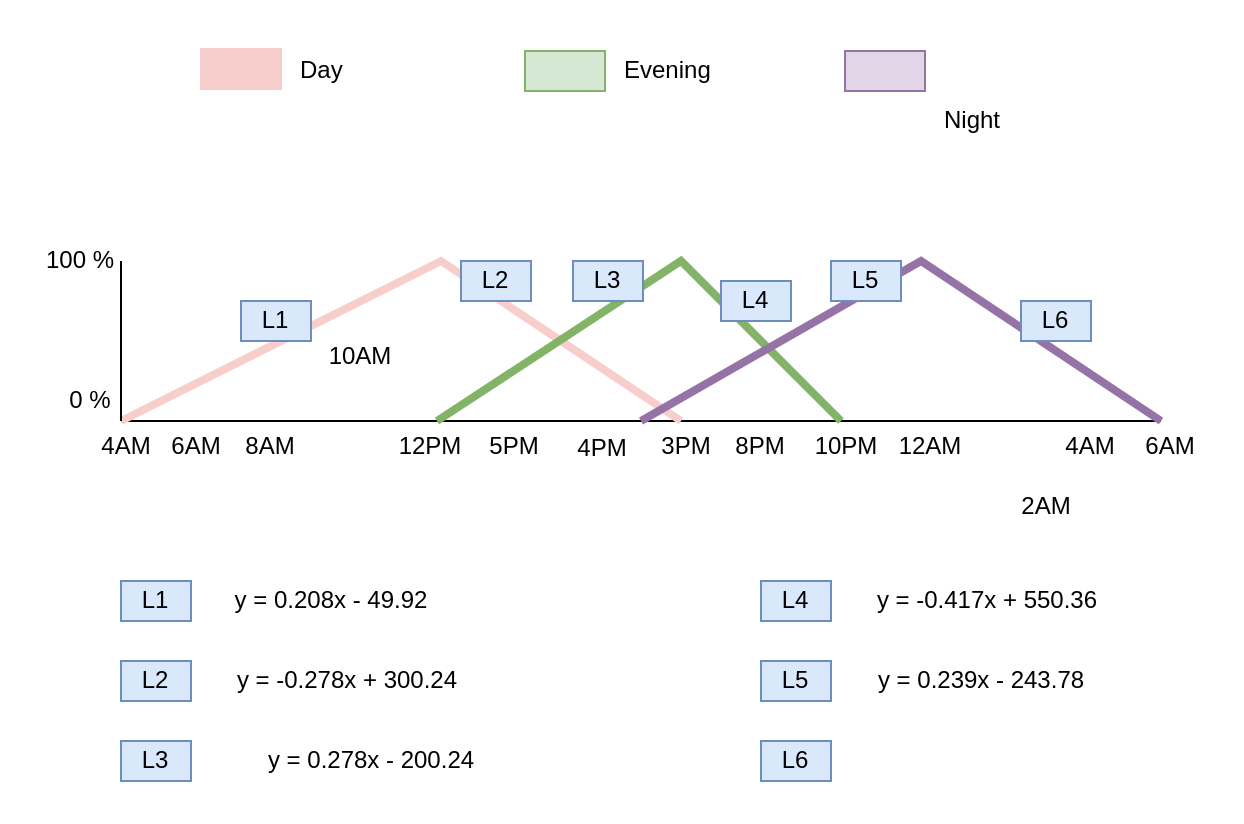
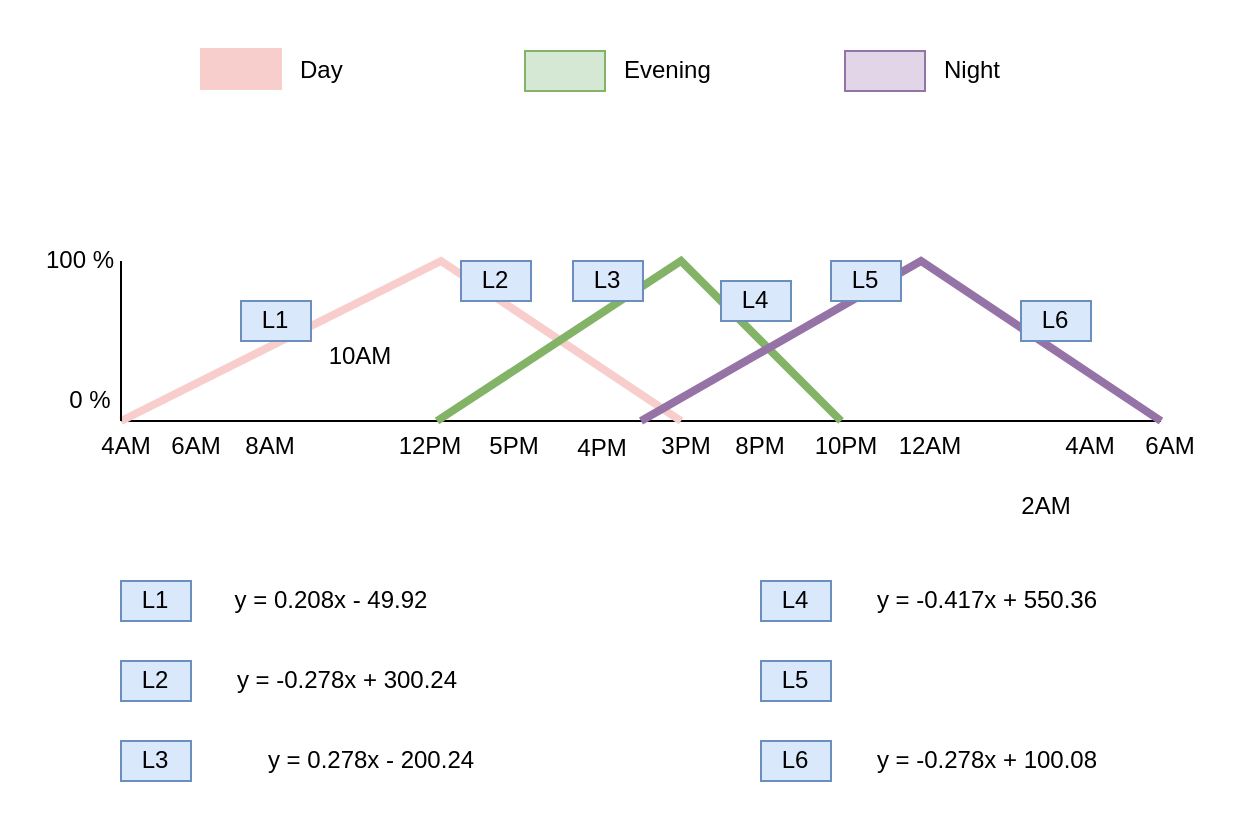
- <mxCell id="25" value="Night" style="text;html=1;strokeColor=none;fillColor=none;align=left;verticalAlign=middle;whiteSpace=wrap;rounded=0;" vertex="1" parent="1"><mxGeometry x="470" y="45" width="60" height="30" as="geometry" /></mxCell>
+ <mxCell id="25" value="Night" style="text;html=1;strokeColor=none;fillColor=none;align=left;verticalAlign=middle;whiteSpace=wrap;rounded=0;" vertex="1" parent="1"><mxGeometry x="470" y="20" width="60" height="30" as="geometry" /></mxCell>
- <mxCell id="45" value="y = 0.239x - 243.78" style="text;html=1;align=center;verticalAlign=middle;resizable=0;points=[];autosize=1;strokeColor=none;fillColor=none;" vertex="1" parent="1"><mxGeometry x="430" y="330" width="120" height="20" as="geometry" /></mxCell>
+ <mxCell id="46" value="y = -0.278x + 100.08" style="text;html=1;align=center;verticalAlign=middle;resizable=0;points=[];autosize=1;strokeColor=none;fillColor=none;" vertex="1" parent="1"><mxGeometry x="428" y="370" width="130" height="20" as="geometry" /></mxCell>
